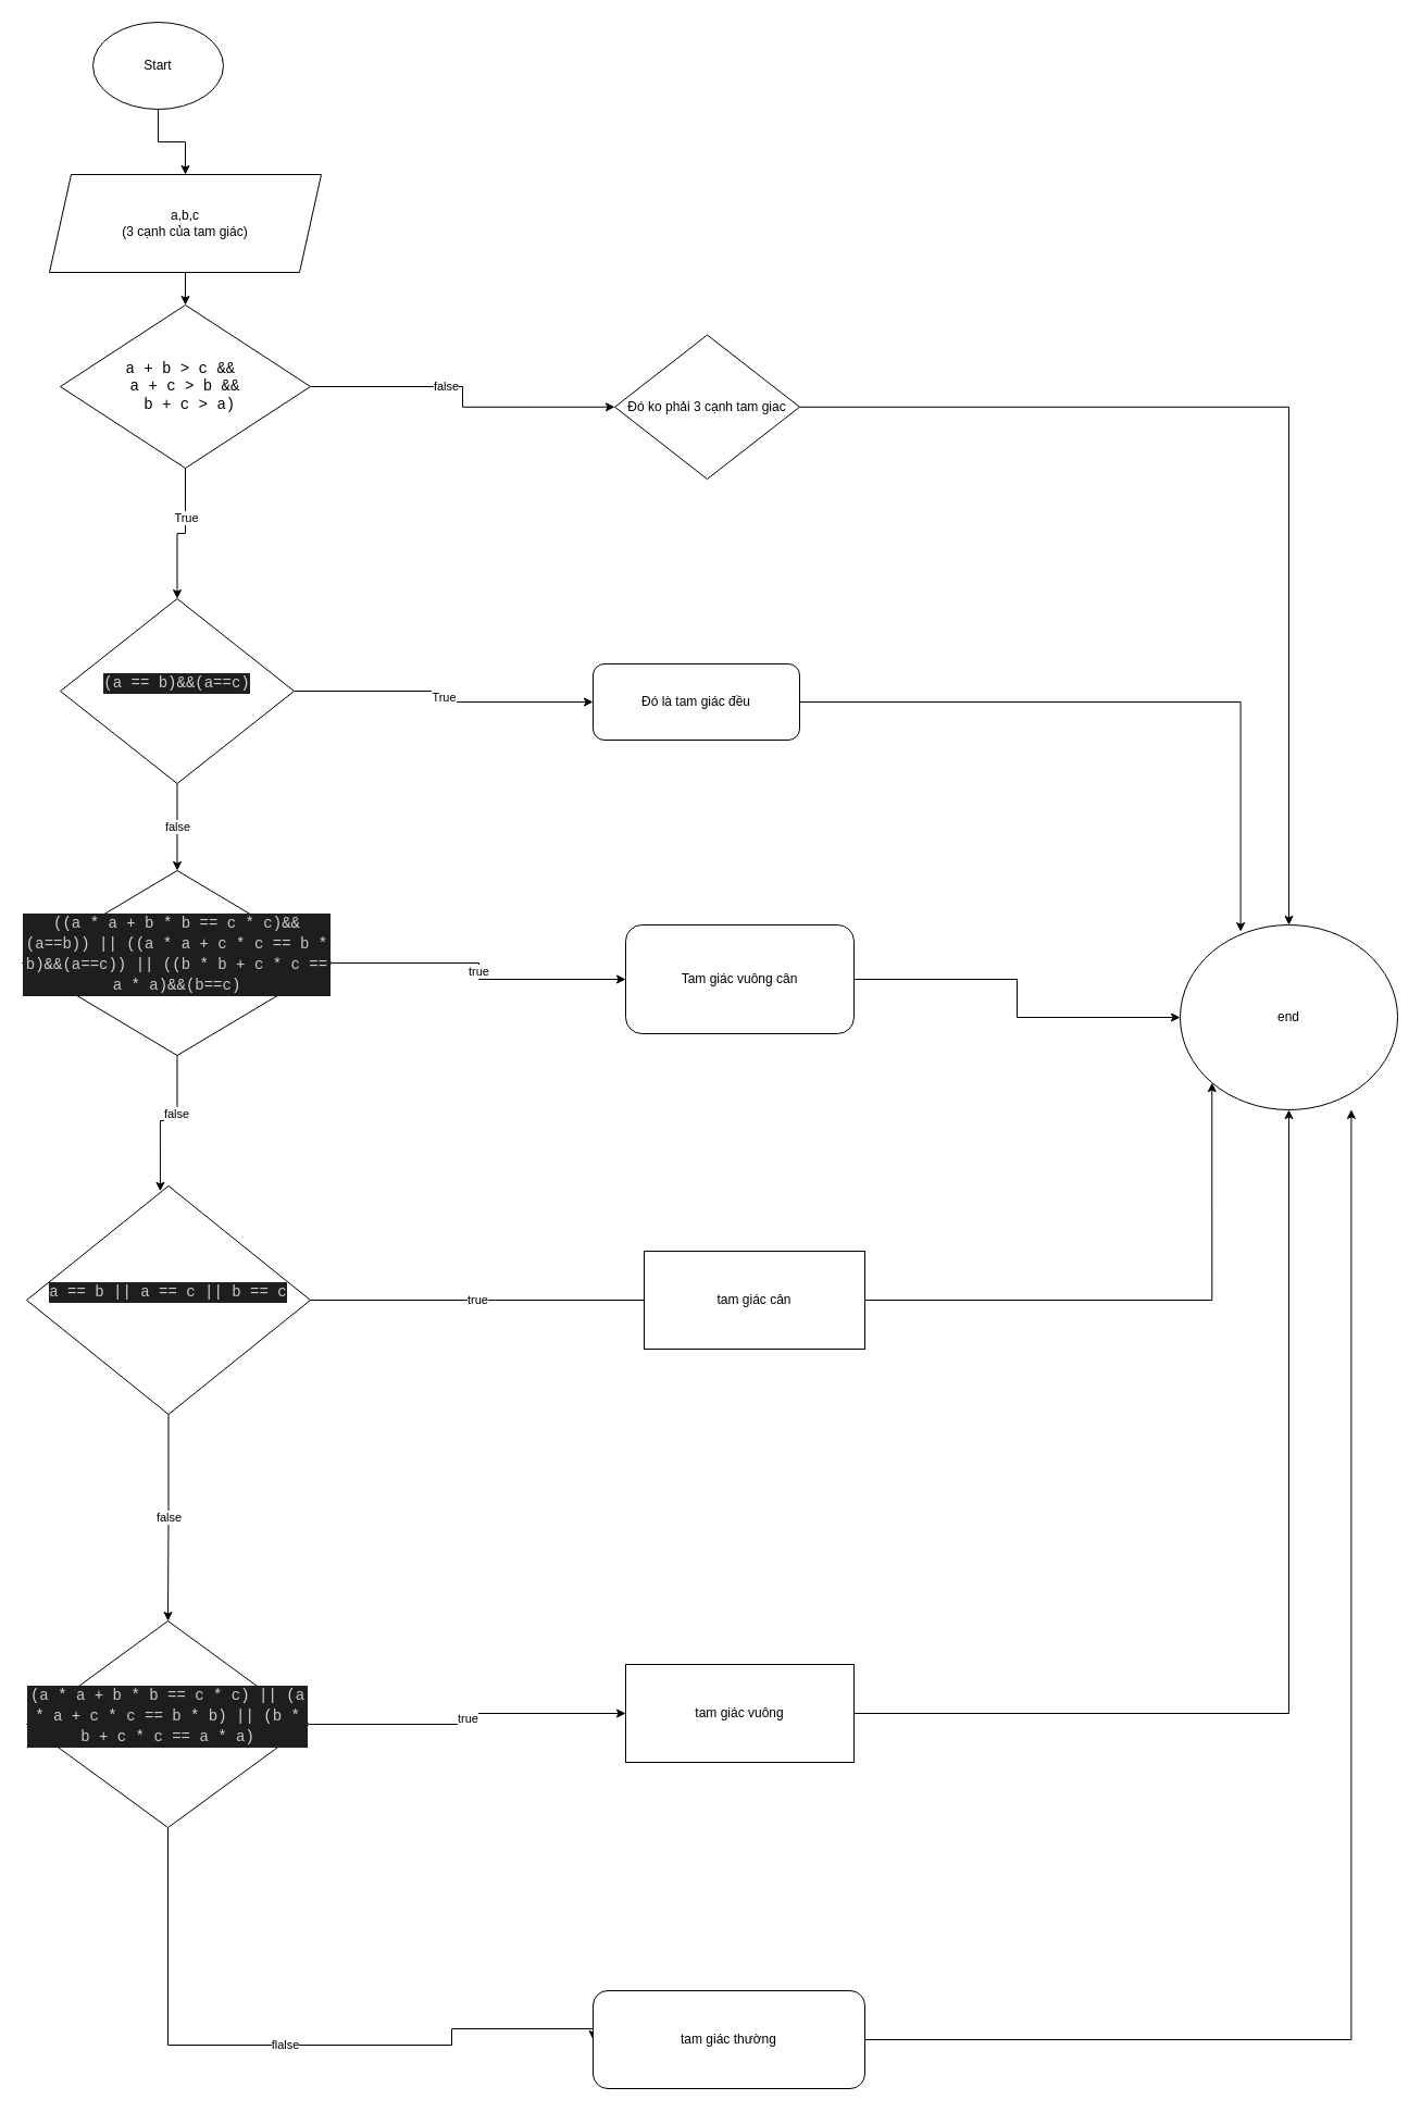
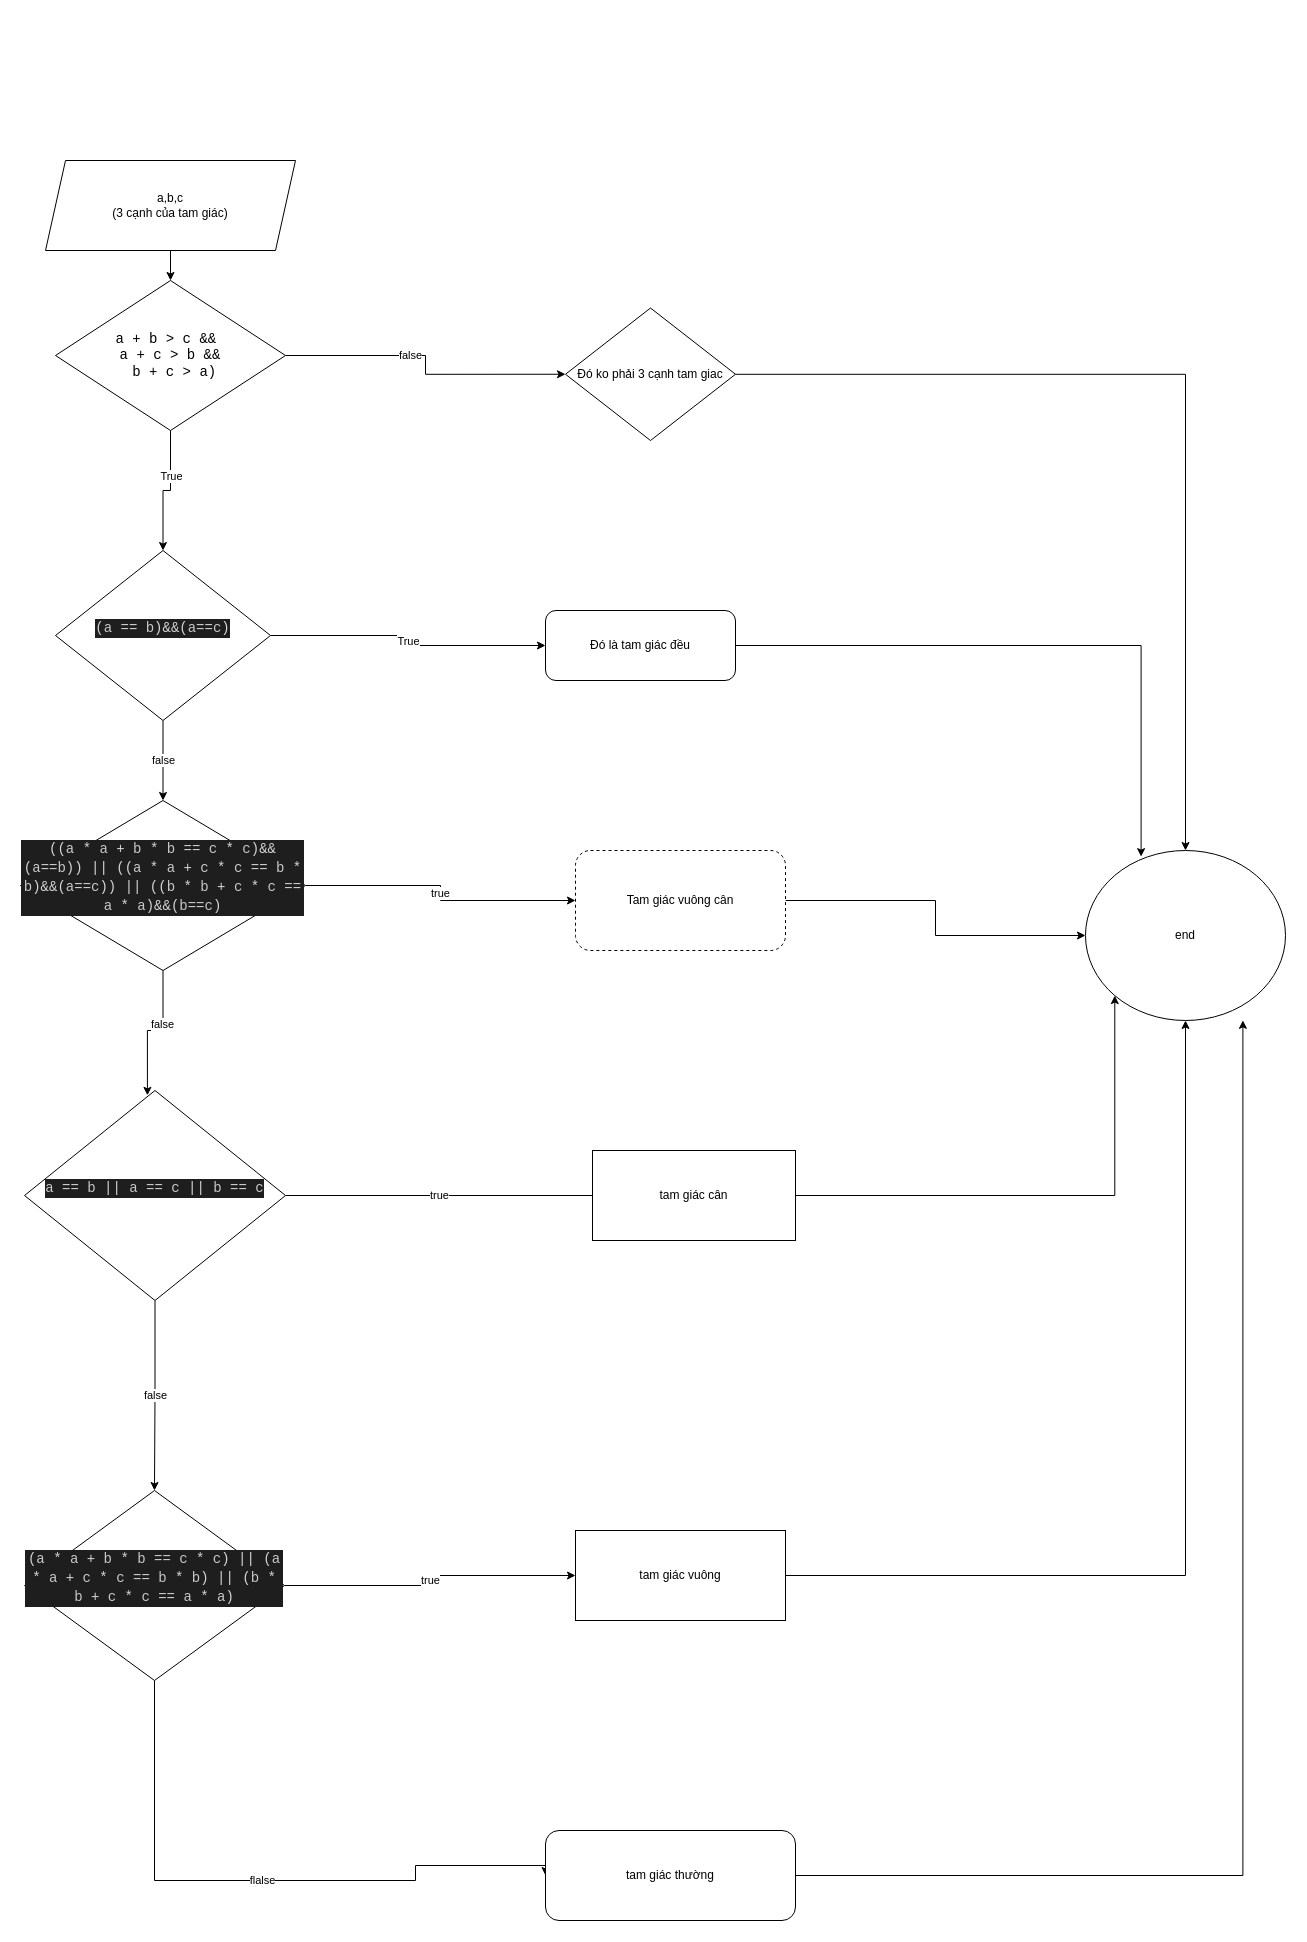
- <mxCell id="3" value="Start" style="ellipse;whiteSpace=wrap;html=1;" vertex="1" parent="1"><mxGeometry x="85" y="20" width="120" height="80" as="geometry" /></mxCell>
- <mxCell id="2" style="edgeStyle=orthogonalEdgeStyle;rounded=0;orthogonalLoop=1;jettySize=auto;html=1;entryX=0.5;entryY=0;entryDx=0;entryDy=0;" edge="1" parent="1" source="3" target="5"><mxGeometry relative="1" as="geometry" /></mxCell>
- <mxCell id="30" value="Tam giác vuông cân" style="rounded=1;whiteSpace=wrap;html=1;" vertex="1" parent="1"><mxGeometry x="575" y="850" width="210" height="100" as="geometry" /></mxCell>
+ <mxCell id="30" value="Tam giác vuông cân" style="rounded=1;whiteSpace=wrap;html=1;dashed=1;" vertex="1" parent="1"><mxGeometry x="575" y="850" width="210" height="100" as="geometry" /></mxCell>
